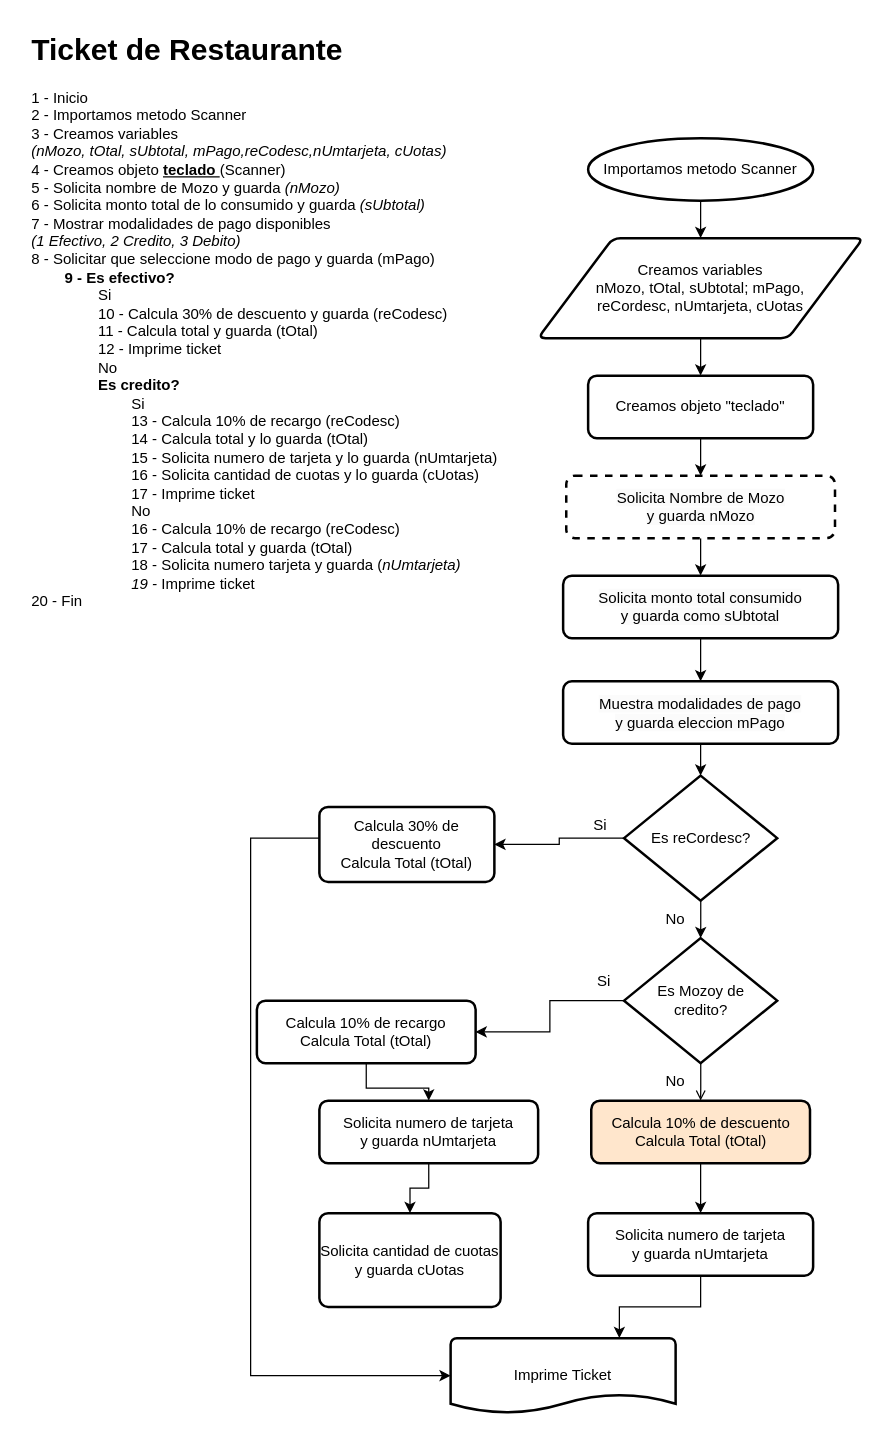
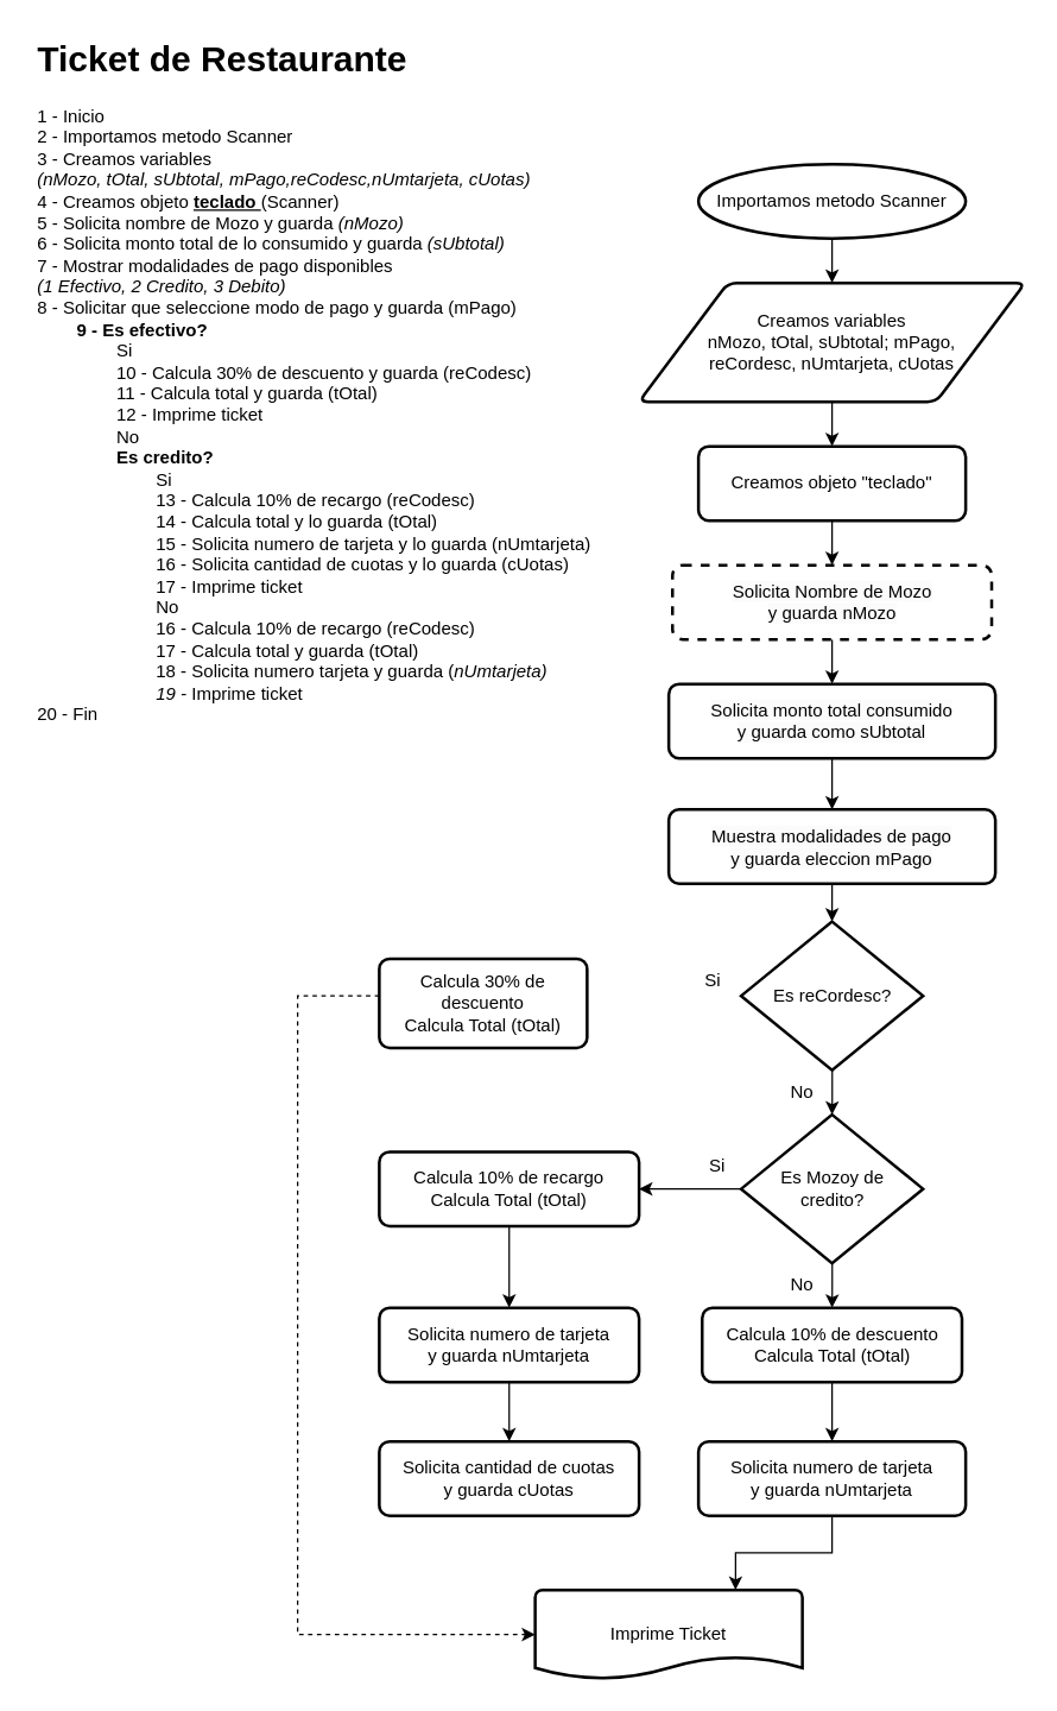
- <mxCell id="16" style="edgeStyle=orthogonalEdgeStyle;rounded=0;orthogonalLoop=1;jettySize=auto;html=1;entryX=1;entryY=0.5;entryDx=0;entryDy=0;" parent="1" source="17" target="19" edge="1"><mxGeometry relative="1" as="geometry" /></mxCell>
- <mxCell id="29" value="Calcula 10% de recargo&lt;br&gt;Calcula Total (tOtal)" style="rounded=1;whiteSpace=wrap;html=1;absoluteArcSize=1;arcSize=14;strokeWidth=2;" parent="1" vertex="1"><mxGeometry x="205" y="800" width="175" height="50" as="geometry" /></mxCell>
+ <mxCell id="29" value="Calcula 10% de recargo&lt;br&gt;Calcula Total (tOtal)" style="rounded=1;whiteSpace=wrap;html=1;absoluteArcSize=1;arcSize=14;strokeWidth=2;" parent="1" vertex="1"><mxGeometry x="255" y="775" width="175" height="50" as="geometry" /></mxCell>
- <mxCell id="20" style="edgeStyle=orthogonalEdgeStyle;rounded=0;orthogonalLoop=1;jettySize=auto;html=1;endArrow=open;" parent="1" source="22" target="31" edge="1"><mxGeometry relative="1" as="geometry" /></mxCell>
+ <mxCell id="20" style="edgeStyle=orthogonalEdgeStyle;rounded=0;orthogonalLoop=1;jettySize=auto;html=1;" parent="1" source="22" target="31" edge="1"><mxGeometry relative="1" as="geometry" /></mxCell>
- <mxCell id="31" value="Calcula 10% de descuento&lt;br&gt;Calcula Total (tOtal)" style="rounded=1;whiteSpace=wrap;html=1;absoluteArcSize=1;arcSize=14;strokeWidth=2;fillColor=#ffe6cc;" parent="1" vertex="1"><mxGeometry x="472.5" y="880" width="175" height="50" as="geometry" /></mxCell>
+ <mxCell id="31" value="Calcula 10% de descuento&lt;br&gt;Calcula Total (tOtal)" style="rounded=1;whiteSpace=wrap;html=1;absoluteArcSize=1;arcSize=14;strokeWidth=2;" parent="1" vertex="1"><mxGeometry x="472.5" y="880" width="175" height="50" as="geometry" /></mxCell>
- <mxCell id="18" style="edgeStyle=orthogonalEdgeStyle;rounded=0;orthogonalLoop=1;jettySize=auto;html=1;entryX=0;entryY=0.5;entryDx=0;entryDy=0;entryPerimeter=0;" edge="1" parent="1" source="19" target="32"><mxGeometry relative="1" as="geometry"><Array as="points"><mxPoint x="200" y="670" /><mxPoint x="200" y="1100" /></Array></mxGeometry></mxCell>
+ <mxCell id="18" style="edgeStyle=orthogonalEdgeStyle;rounded=0;orthogonalLoop=1;jettySize=auto;html=1;entryX=0;entryY=0.5;entryDx=0;entryDy=0;entryPerimeter=0;dashed=1;" edge="1" parent="1" source="19" target="32"><mxGeometry relative="1" as="geometry"><Array as="points"><mxPoint x="200" y="670" /><mxPoint x="200" y="1100" /></Array></mxGeometry></mxCell>
- <mxCell id="25" value="Solicita cantidad de cuotas&lt;br&gt;y guarda cUotas" style="rounded=1;whiteSpace=wrap;html=1;absoluteArcSize=1;arcSize=14;strokeWidth=2;" parent="1" vertex="1"><mxGeometry x="255" y="970" width="145" height="75" as="geometry" /></mxCell>
+ <mxCell id="25" value="Solicita cantidad de cuotas&lt;br&gt;y guarda cUotas" style="rounded=1;whiteSpace=wrap;html=1;absoluteArcSize=1;arcSize=14;strokeWidth=2;" parent="1" vertex="1"><mxGeometry x="255" y="970" width="175" height="50" as="geometry" /></mxCell>
